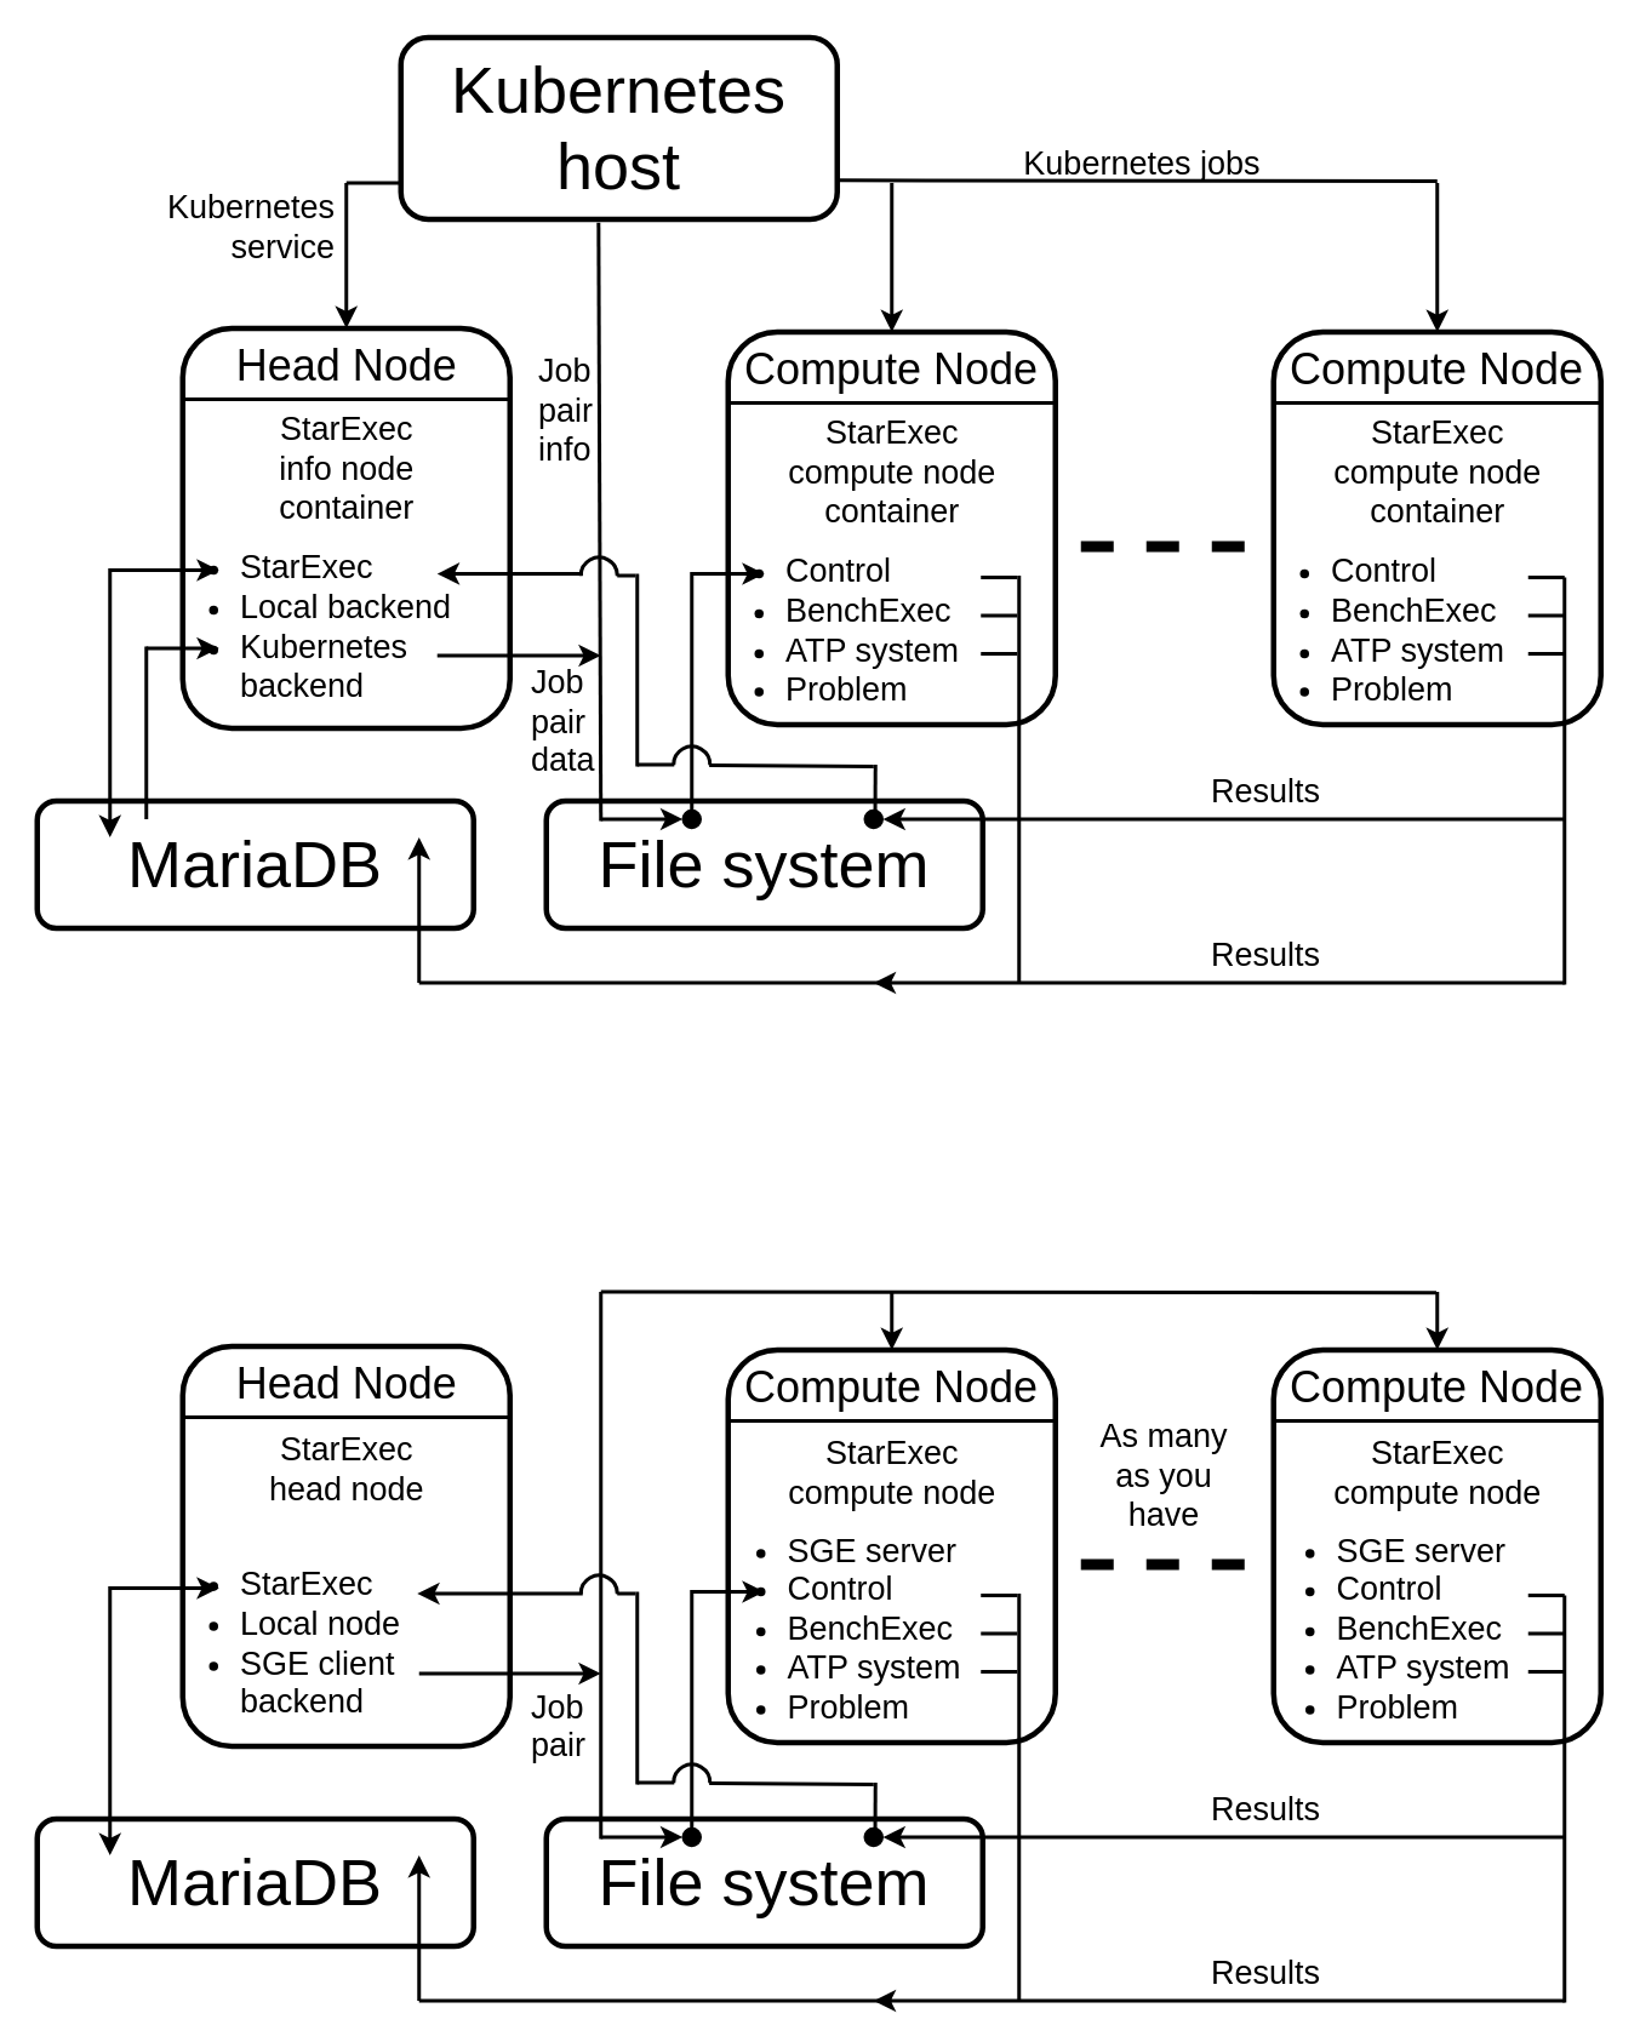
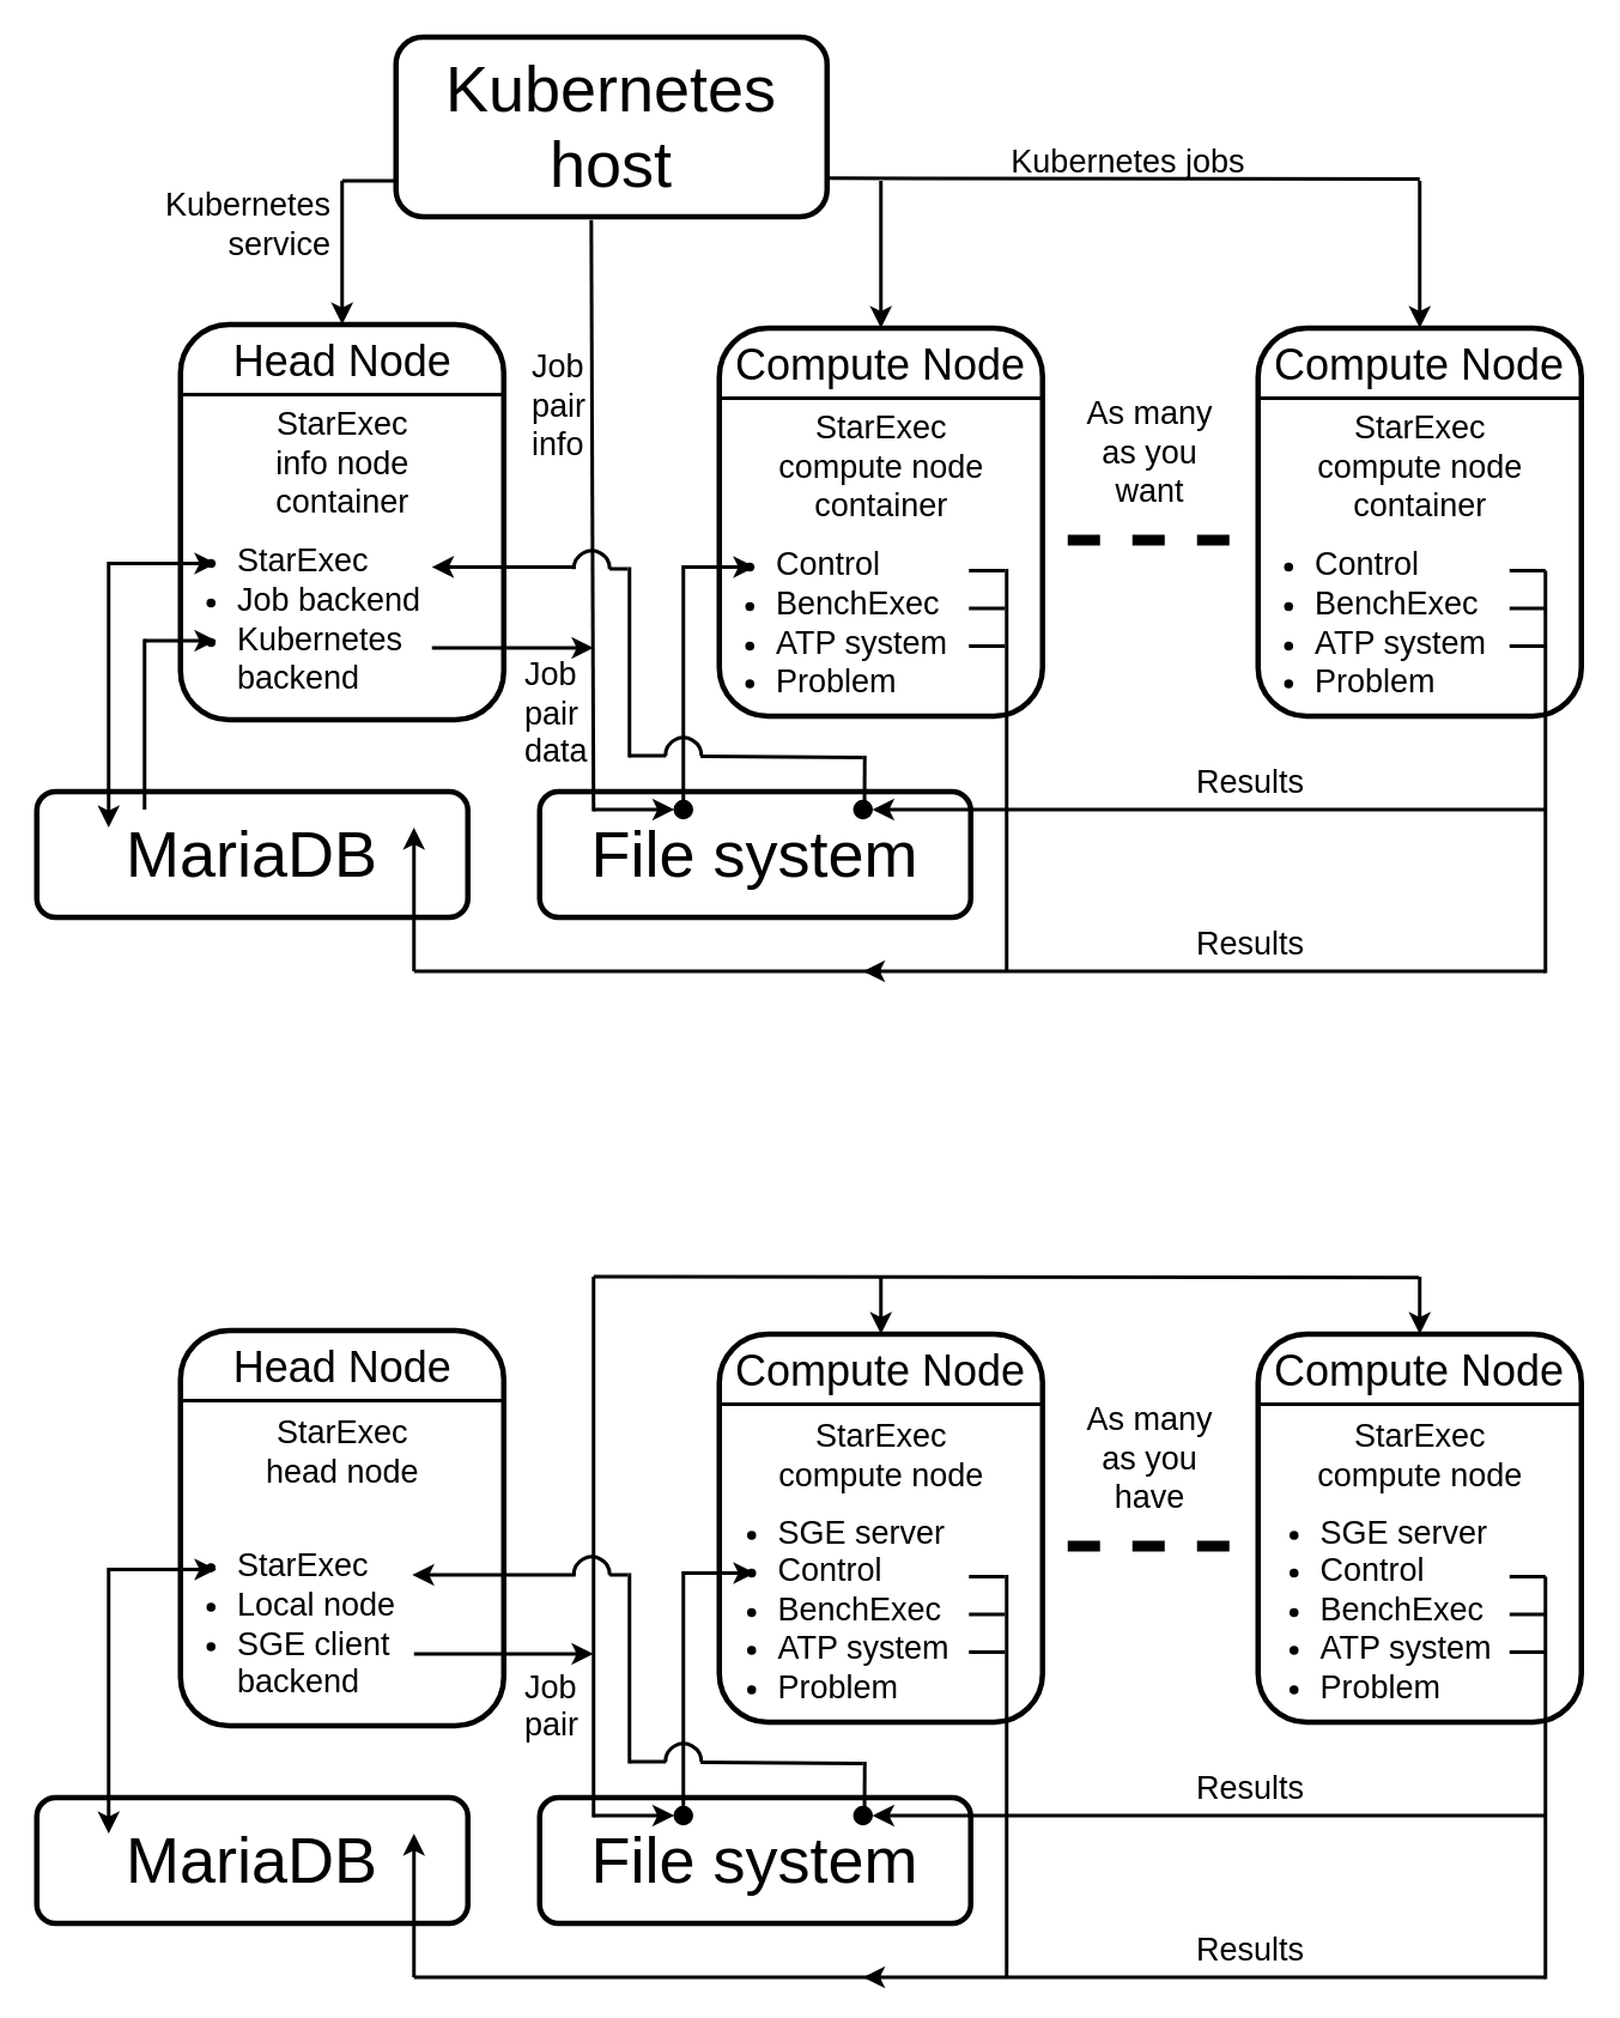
+ <mxCell id="29" value="&lt;span style=&quot;font-size: 18px;&quot;&gt;As many&lt;/span&gt;&lt;div&gt;&lt;span style=&quot;font-size: 18px;&quot;&gt;as you&lt;/span&gt;&lt;/div&gt;&lt;div&gt;&lt;span style=&quot;font-size: 18px;&quot;&gt;want&lt;/span&gt;&lt;/div&gt;" style="text;strokeColor=none;align=center;fillColor=none;html=1;verticalAlign=middle;whiteSpace=wrap;rounded=0;" parent="1" vertex="1"><mxGeometry x="590" y="220" width="100" height="64" as="geometry" /></mxCell>
- <mxCell id="65" value="&lt;ul style=&quot;font-size: 18px;&quot;&gt;&lt;li&gt;&lt;font style=&quot;font-size: 18px;&quot;&gt;StarExec&lt;/font&gt;&lt;/li&gt;&lt;li&gt;&lt;font style=&quot;font-size: 18px;&quot;&gt;Local backend&lt;/font&gt;&lt;/li&gt;&lt;li&gt;&lt;font style=&quot;font-size: 18px;&quot;&gt;Kubernetes backend&lt;/font&gt;&lt;/li&gt;&lt;/ul&gt;" style="text;strokeColor=none;align=left;fillColor=none;html=1;verticalAlign=middle;whiteSpace=wrap;rounded=0;" parent="60" vertex="1"><mxGeometry x="10" y="120" width="165" height="90" as="geometry" /></mxCell>
+ <mxCell id="65" value="&lt;ul style=&quot;font-size: 18px;&quot;&gt;&lt;li&gt;&lt;font style=&quot;font-size: 18px;&quot;&gt;StarExec&lt;/font&gt;&lt;/li&gt;&lt;li&gt;&lt;font style=&quot;font-size: 18px;&quot;&gt;Job backend&lt;/font&gt;&lt;/li&gt;&lt;li&gt;&lt;font style=&quot;font-size: 18px;&quot;&gt;Kubernetes backend&lt;/font&gt;&lt;/li&gt;&lt;/ul&gt;" style="text;strokeColor=none;align=left;fillColor=none;html=1;verticalAlign=middle;whiteSpace=wrap;rounded=0;" parent="60" vertex="1"><mxGeometry x="10" y="120" width="165" height="90" as="geometry" /></mxCell>
